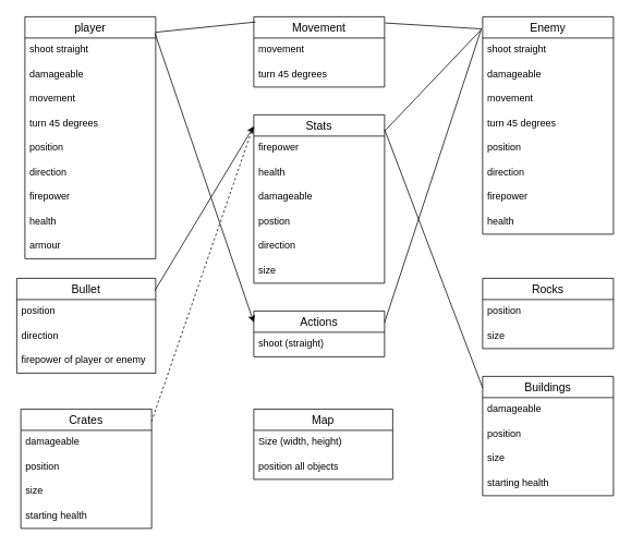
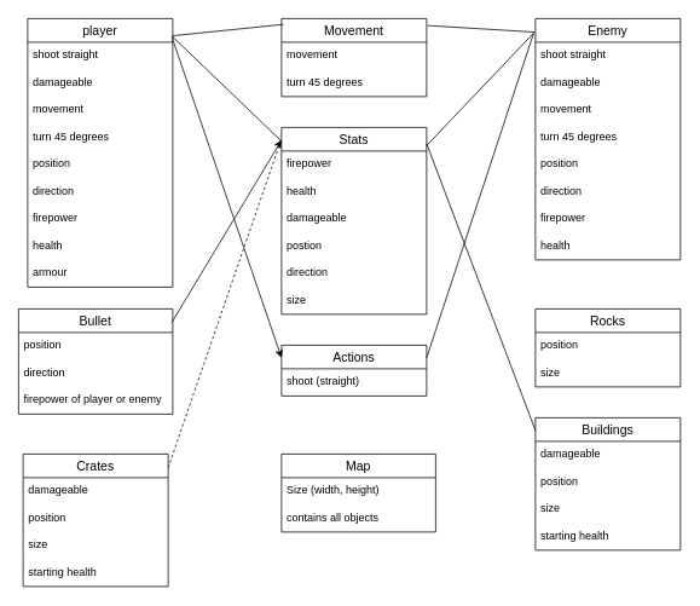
+ <mxCell id="53" value="" style="endArrow=none;html=1;rounded=0;exitX=1;exitY=0.068;exitDx=0;exitDy=0;exitPerimeter=0;entryX=0;entryY=0.074;entryDx=0;entryDy=0;entryPerimeter=0;" edge="1" parent="1" source="2" target="46"><mxGeometry relative="1" as="geometry"><mxPoint x="90" y="240" as="sourcePoint" /><mxPoint x="250" y="240" as="targetPoint" /></mxGeometry></mxCell>
- <mxCell id="40" value="position all objects" style="text;strokeColor=none;fillColor=none;spacingLeft=4;spacingRight=4;overflow=hidden;rotatable=0;points=[[0,0.5],[1,0.5]];portConstraint=eastwest;fontSize=12;" vertex="1" parent="38"><mxGeometry y="56" width="170" height="30" as="geometry" /></mxCell>
+ <mxCell id="40" value="contains all objects" style="text;strokeColor=none;fillColor=none;spacingLeft=4;spacingRight=4;overflow=hidden;rotatable=0;points=[[0,0.5],[1,0.5]];portConstraint=eastwest;fontSize=12;" vertex="1" parent="38"><mxGeometry y="56" width="170" height="30" as="geometry" /></mxCell>
